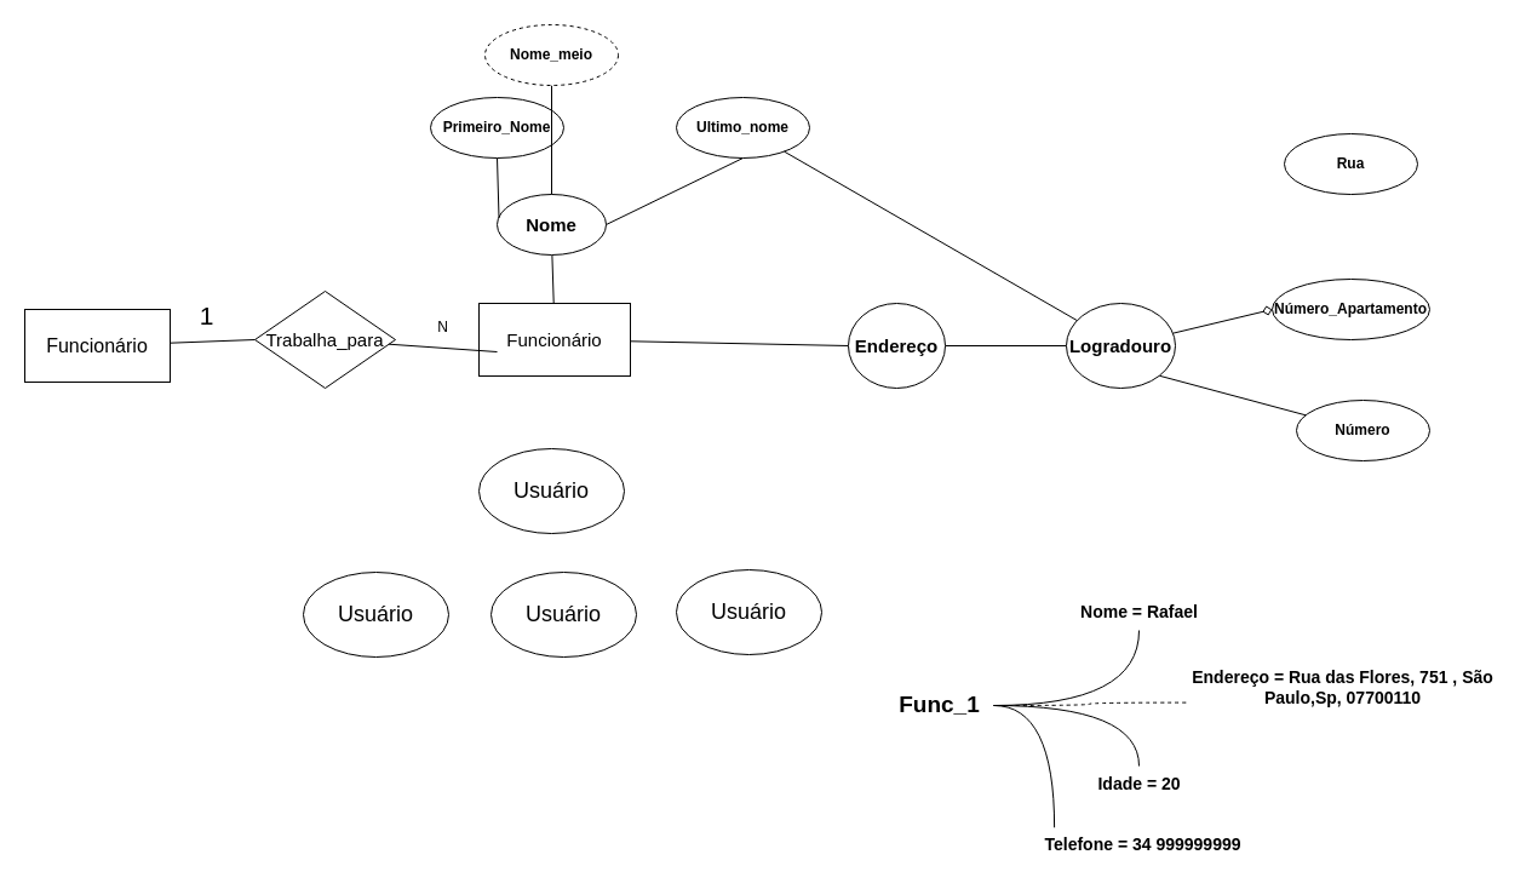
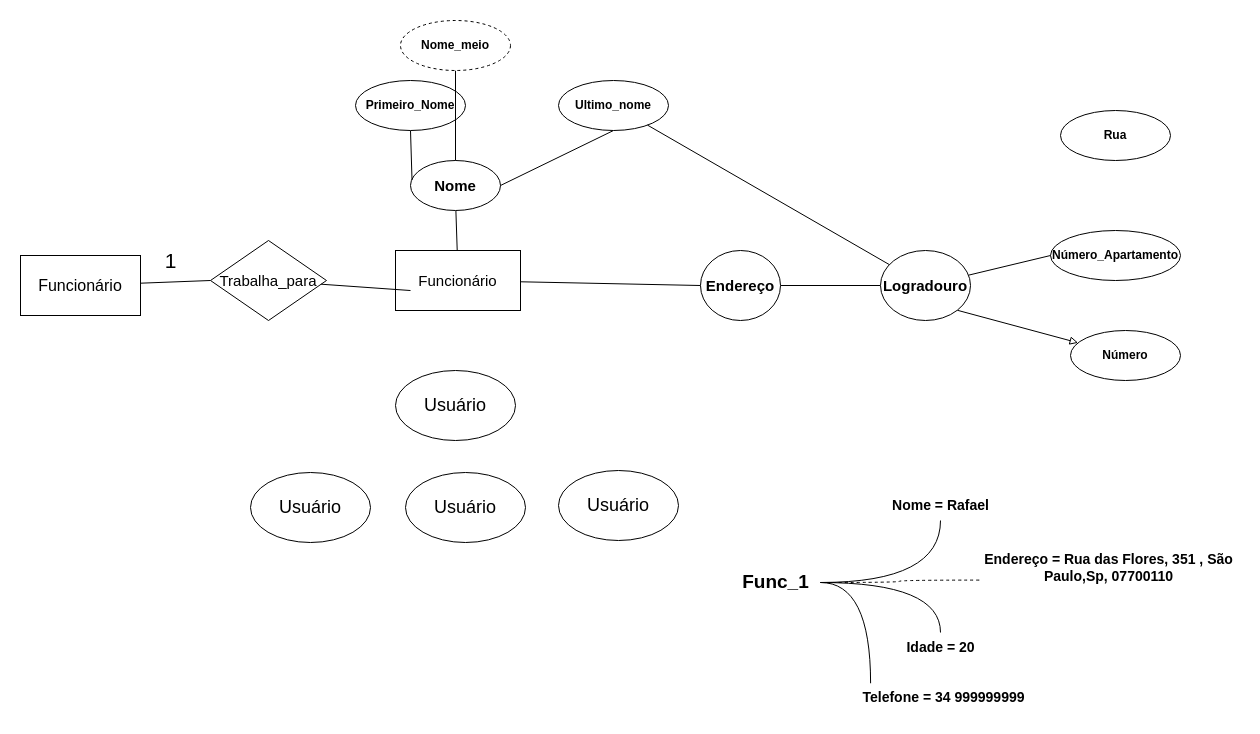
- <mxCell id="18" style="edgeStyle=none;html=1;entryX=0;entryY=0.5;entryDx=0;entryDy=0;endArrow=diamond;endFill=0;fontStyle=1;" edge="1" parent="1" source="20" target="13"><mxGeometry relative="1" as="geometry" /></mxCell>
+ <mxCell id="18" style="edgeStyle=none;html=1;entryX=0;entryY=0.5;entryDx=0;entryDy=0;endArrow=none;endFill=0;fontStyle=1" edge="1" parent="1" source="20" target="13"><mxGeometry relative="1" as="geometry" /></mxCell>
- <mxCell id="35" value="N" style="text;html=1;align=center;verticalAlign=middle;resizable=0;points=[];autosize=1;strokeColor=none;fillColor=none;fontStyle=0" vertex="1" parent="1"><mxGeometry x="350" y="255" width="30" height="30" as="geometry" /></mxCell>
- <mxCell id="17" style="edgeStyle=none;html=1;exitX=1;exitY=1;exitDx=0;exitDy=0;endArrow=none;endFill=0;fontStyle=1" edge="1" parent="1" source="20" target="14"><mxGeometry relative="1" as="geometry" /></mxCell>
+ <mxCell id="17" style="edgeStyle=none;html=1;exitX=1;exitY=1;exitDx=0;exitDy=0;endArrow=block;endFill=0;fontStyle=1;" edge="1" parent="1" source="20" target="14"><mxGeometry relative="1" as="geometry" /></mxCell>
- <mxCell id="26" value="Endereço = Rua das Flores, 751 , São&lt;div&gt;Paulo,Sp, 07700110&lt;/div&gt;" style="text;html=1;align=center;verticalAlign=middle;resizable=0;points=[];autosize=1;strokeColor=none;fillColor=none;fontSize=14;fontStyle=1" vertex="1" parent="1"><mxGeometry x="978" y="542" width="260" height="50" as="geometry" /></mxCell>
+ <mxCell id="26" value="Endereço = Rua das Flores, 351 , São&lt;div&gt;Paulo,Sp, 07700110&lt;/div&gt;" style="text;html=1;align=center;verticalAlign=middle;resizable=0;points=[];autosize=1;strokeColor=none;fillColor=none;fontSize=14;fontStyle=1" vertex="1" parent="1"><mxGeometry x="978" y="542" width="260" height="50" as="geometry" /></mxCell>
